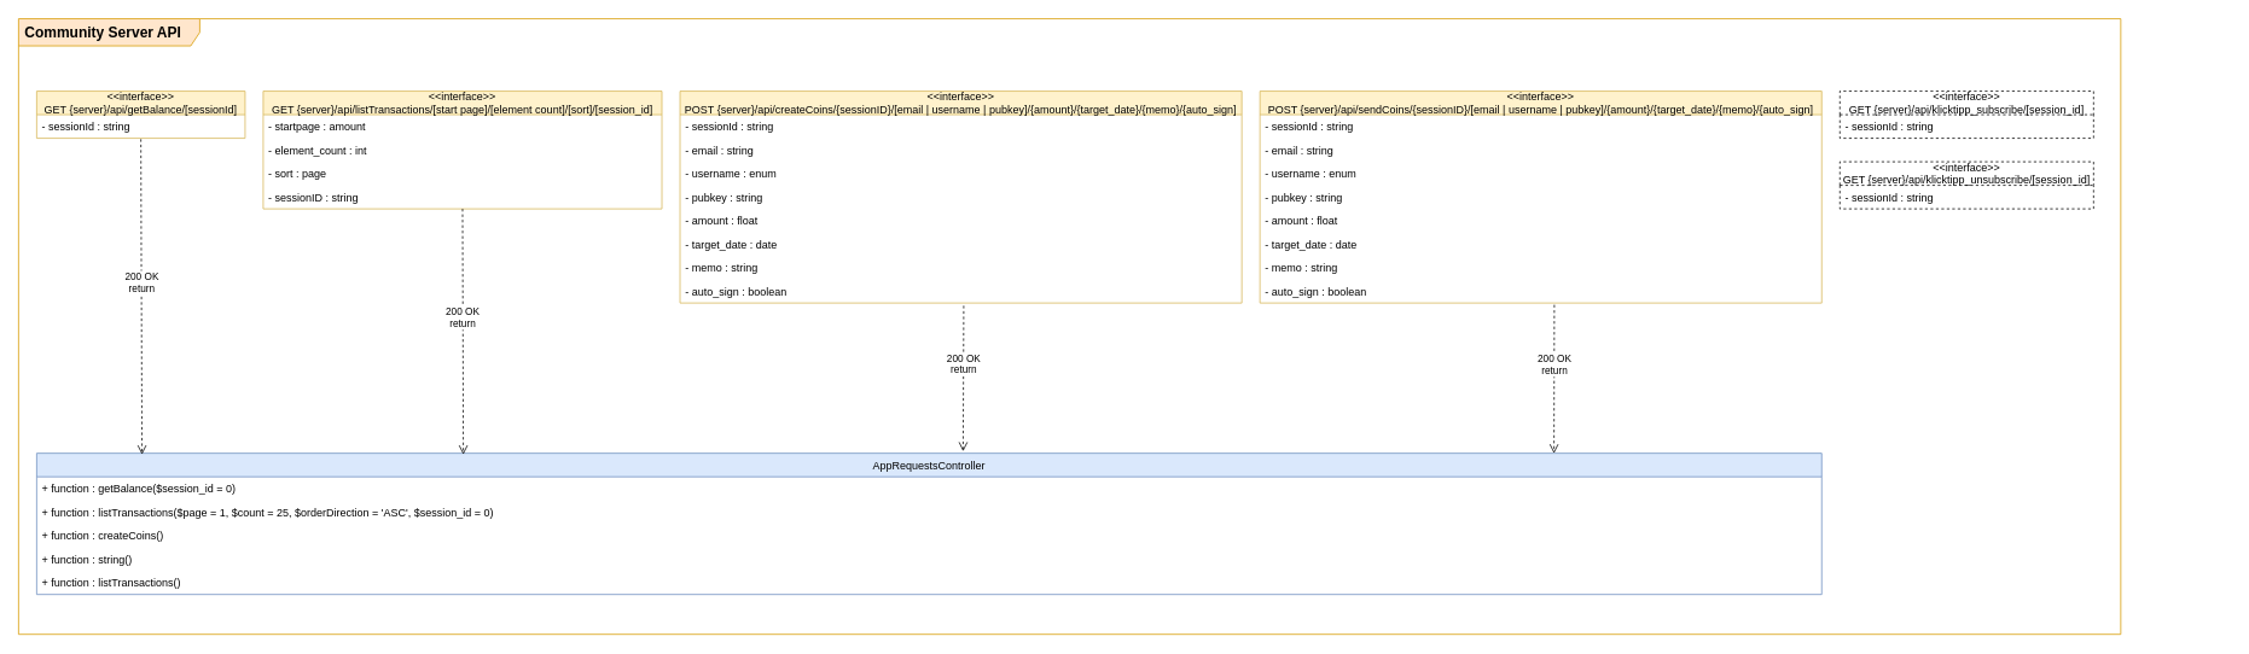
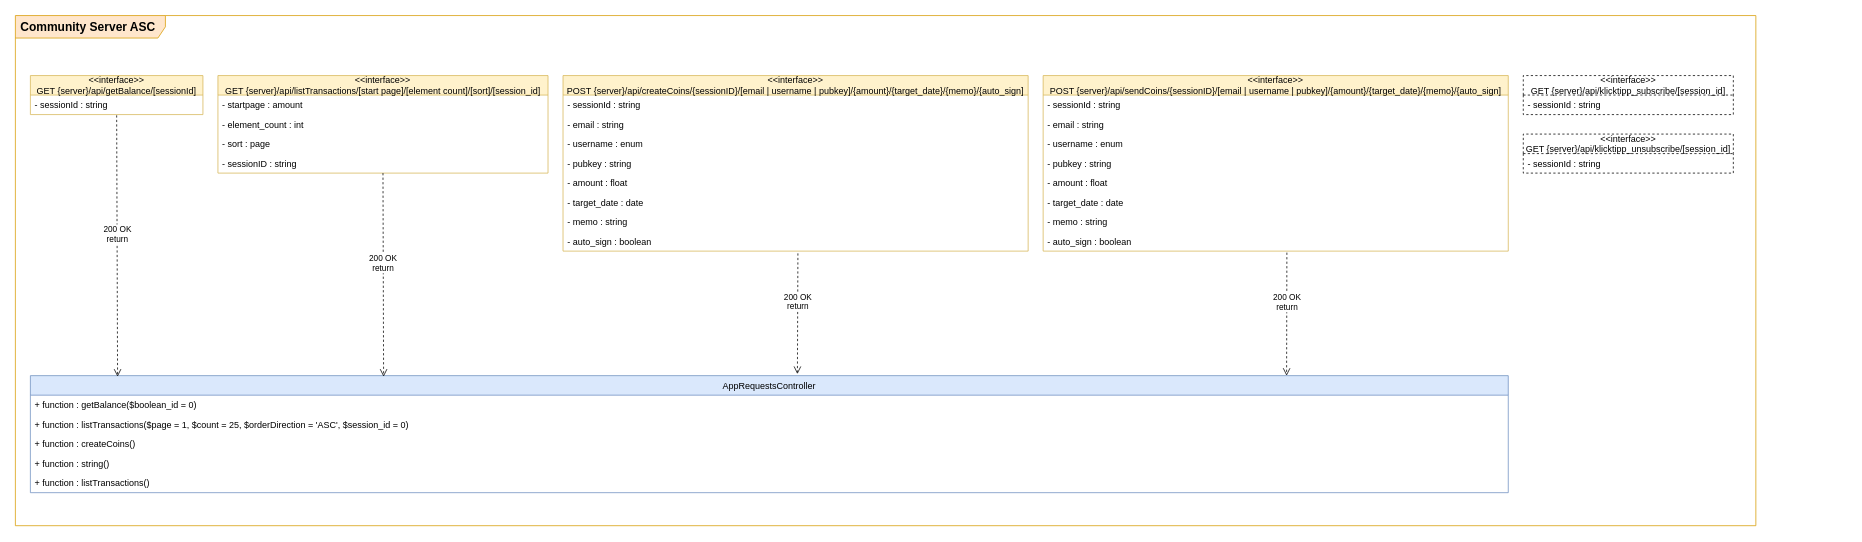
- <mxCell id="2" value="Community Server API" style="shape=umlFrame;whiteSpace=wrap;html=1;width=200;height=30;boundedLbl=1;verticalAlign=middle;align=left;spacingLeft=5;fontSize=16;fontStyle=1;fillColor=#ffe6cc;strokeColor=#d79b00;" parent="1" vertex="1"><mxGeometry x="20" y="20" width="2320" height="680" as="geometry" /></mxCell>
+ <mxCell id="2" value="Community Server ASC" style="shape=umlFrame;whiteSpace=wrap;html=1;width=200;height=30;boundedLbl=1;verticalAlign=middle;align=left;spacingLeft=5;fontSize=16;fontStyle=1;fillColor=#ffe6cc;strokeColor=#d79b00;" parent="1" vertex="1"><mxGeometry x="20" y="20" width="2320" height="680" as="geometry" /></mxCell>
- <mxCell id="38" value="+ function : getBalance($session_id = 0)" style="text;strokeColor=none;fillColor=none;align=left;verticalAlign=top;spacingLeft=4;spacingRight=4;overflow=hidden;rotatable=0;points=[[0,0.5],[1,0.5]];portConstraint=eastwest;" vertex="1" parent="37"><mxGeometry y="26" width="1970" height="26" as="geometry" /></mxCell>
+ <mxCell id="38" value="+ function : getBalance($boolean_id = 0)" style="text;strokeColor=none;fillColor=none;align=left;verticalAlign=top;spacingLeft=4;spacingRight=4;overflow=hidden;rotatable=0;points=[[0,0.5],[1,0.5]];portConstraint=eastwest;" vertex="1" parent="37"><mxGeometry y="26" width="1970" height="26" as="geometry" /></mxCell>
